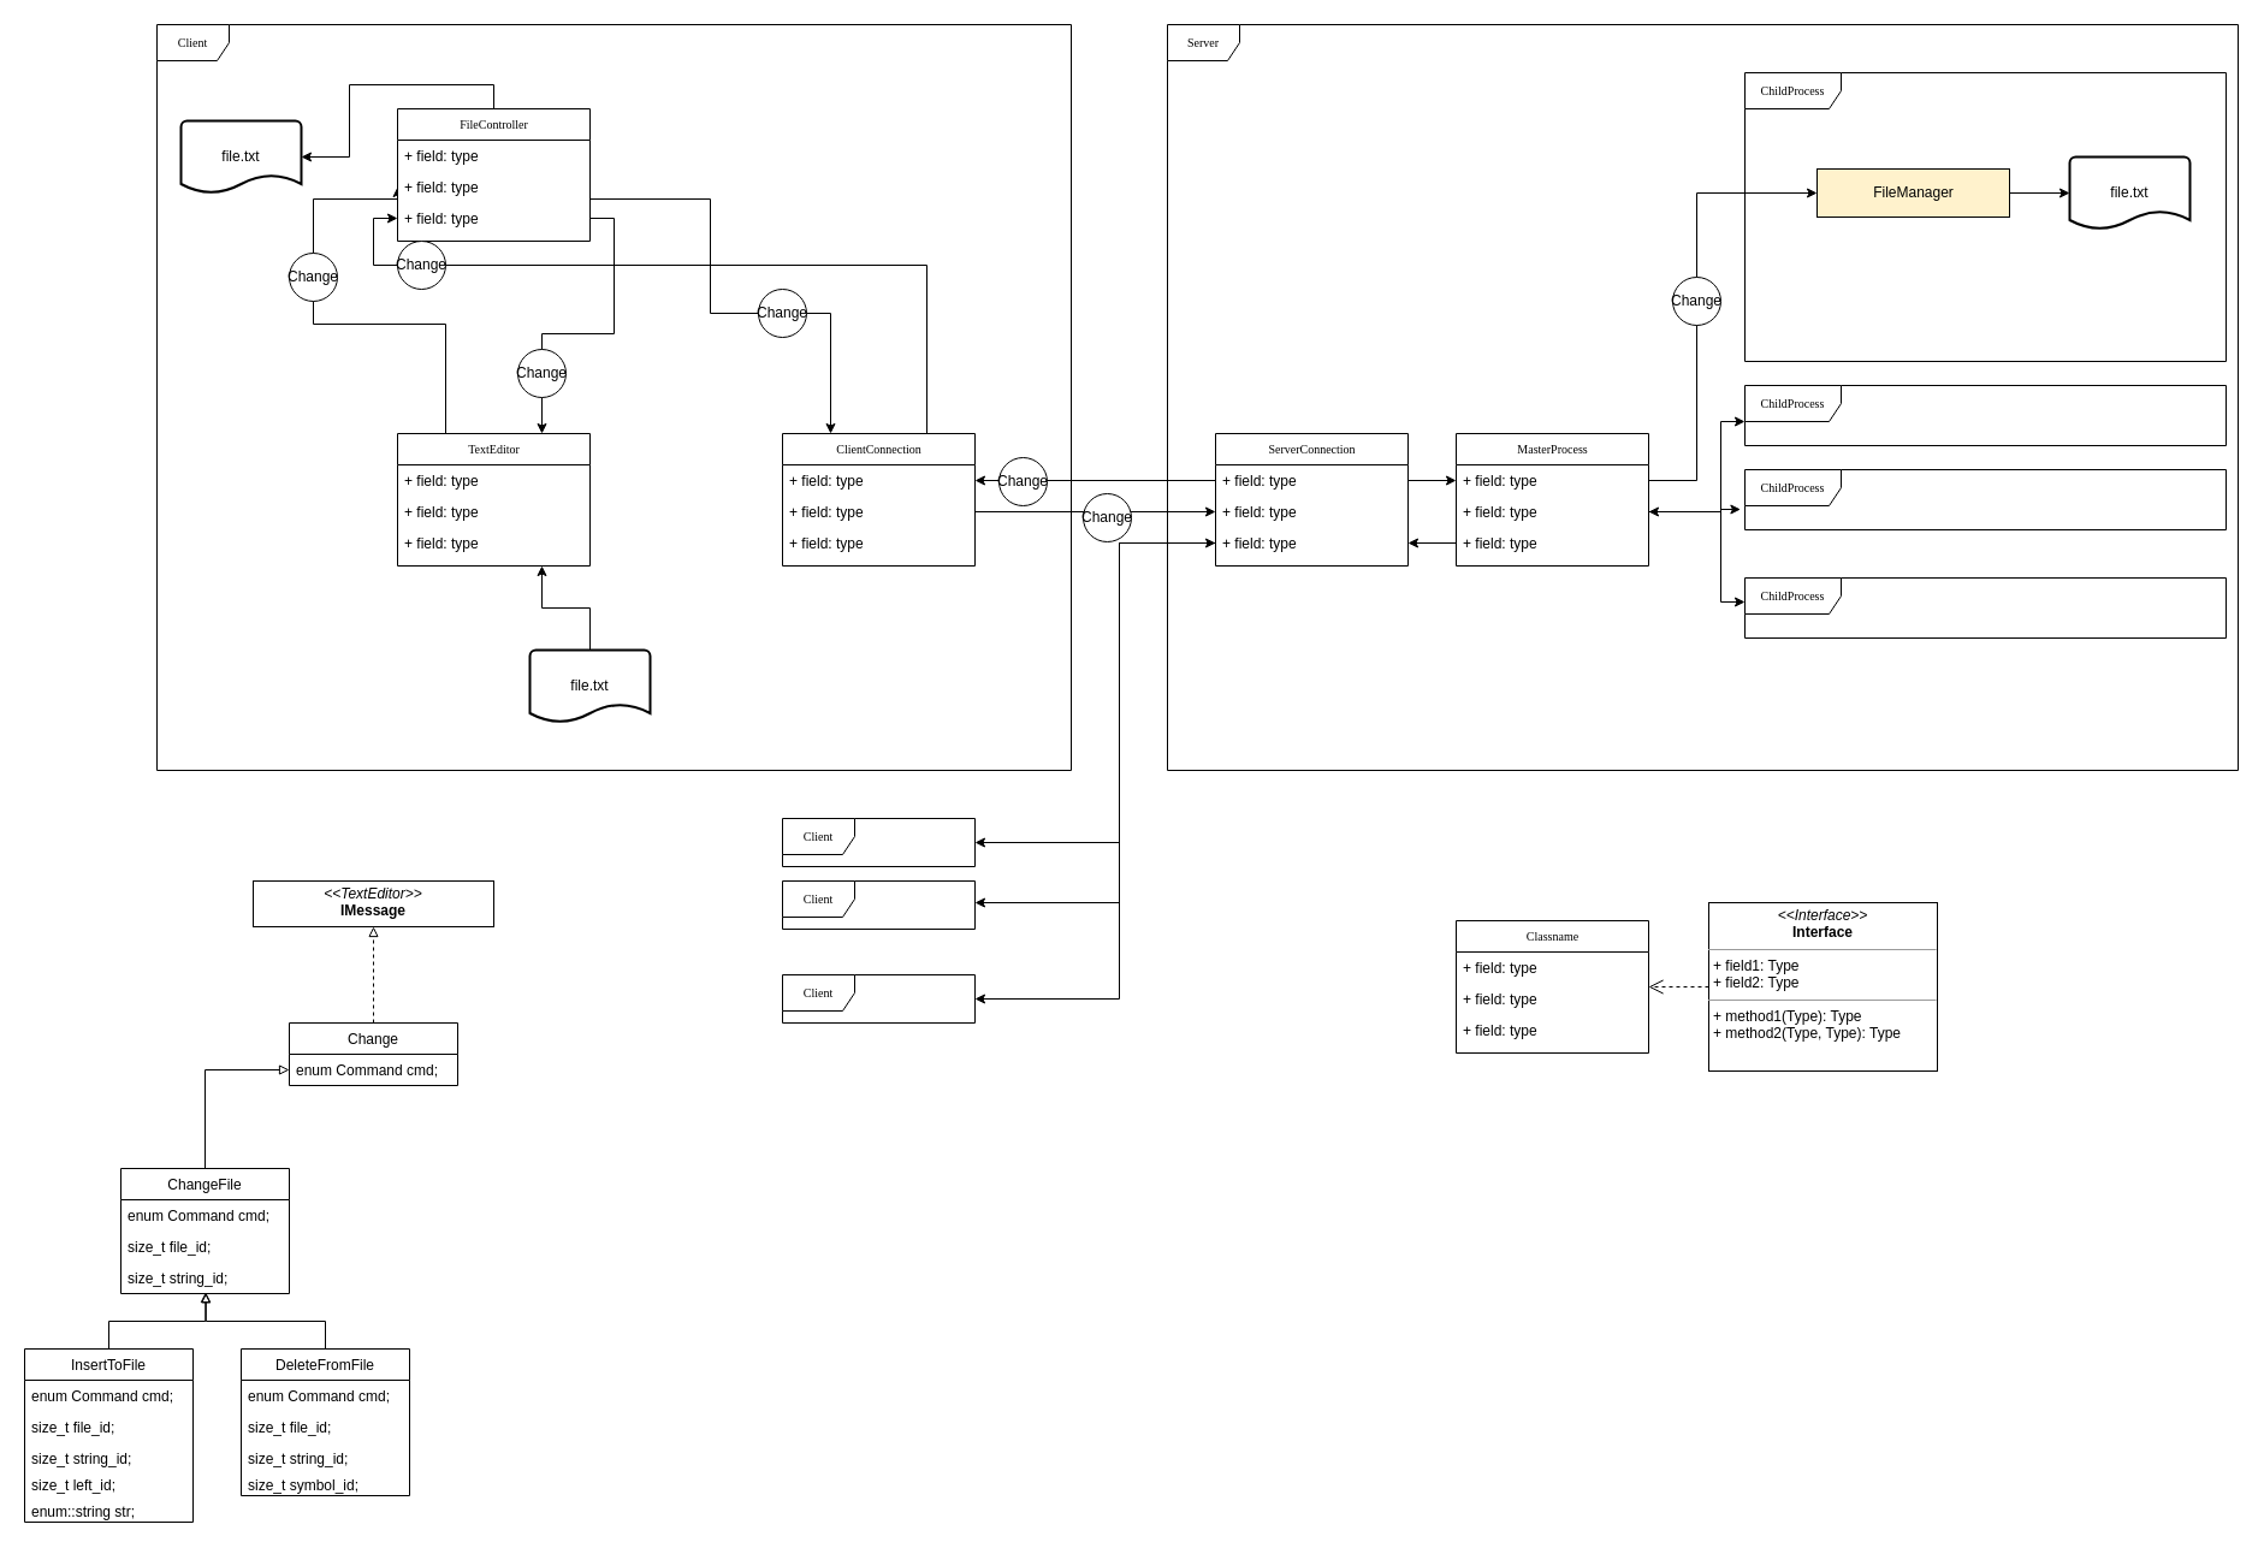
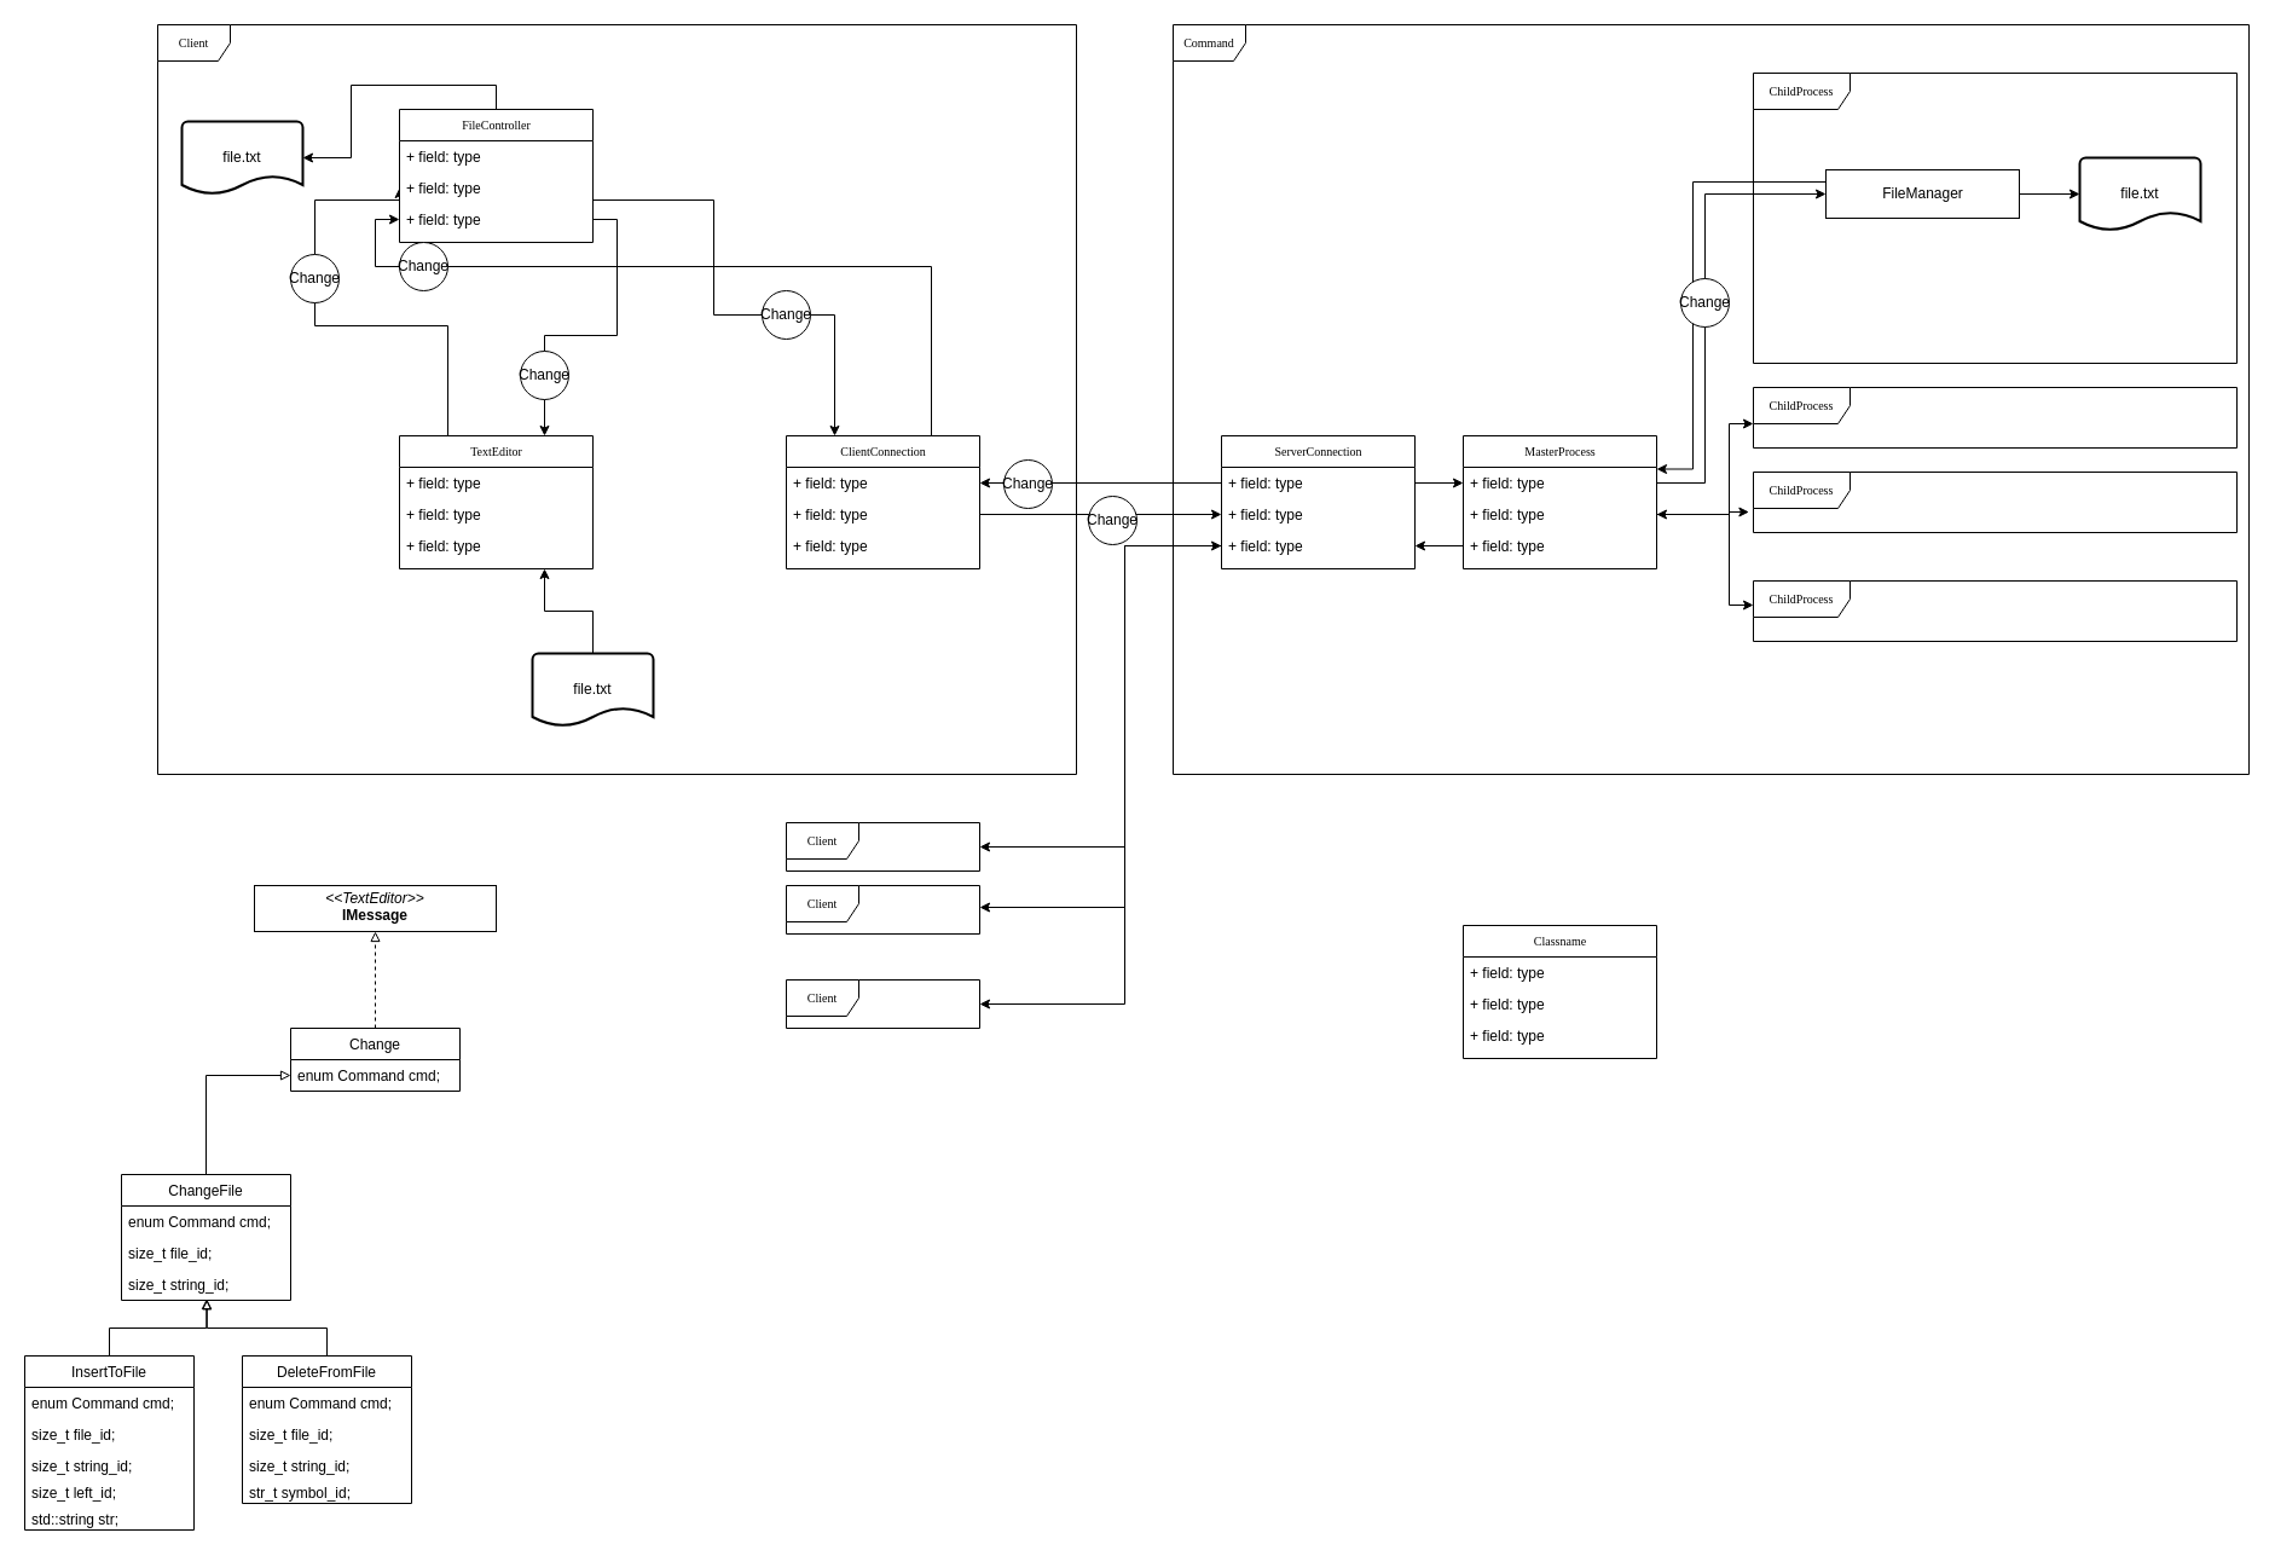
- <mxCell id="2" value="Server" style="shape=umlFrame;whiteSpace=wrap;html=1;rounded=0;shadow=0;comic=0;labelBackgroundColor=none;strokeWidth=1;fontFamily=Verdana;fontSize=10;align=center;" vertex="1" parent="1"><mxGeometry x="970" y="20" width="890" height="620" as="geometry" /></mxCell>
+ <mxCell id="2" value="Command" style="shape=umlFrame;whiteSpace=wrap;html=1;rounded=0;shadow=0;comic=0;labelBackgroundColor=none;strokeWidth=1;fontFamily=Verdana;fontSize=10;align=center;" vertex="1" parent="1"><mxGeometry x="970" y="20" width="890" height="620" as="geometry" /></mxCell>
+ <mxCell id="54" style="edgeStyle=orthogonalEdgeStyle;rounded=0;orthogonalLoop=1;jettySize=auto;html=1;exitX=0;exitY=0.25;exitDx=0;exitDy=0;entryX=1;entryY=0.25;entryDx=0;entryDy=0;startArrow=none;startFill=0;" edge="1" parent="1" source="55" target="46"><mxGeometry relative="1" as="geometry"><Array as="points"><mxPoint x="1400" y="150" /><mxPoint x="1400" y="388" /></Array></mxGeometry></mxCell>
- <mxCell id="55" value="FileManager" style="html=1;fillColor=#fff2cc;" vertex="1" parent="1"><mxGeometry x="1510" y="140" width="160" height="40" as="geometry" /></mxCell>
+ <mxCell id="55" value="FileManager" style="html=1;" vertex="1" parent="1"><mxGeometry x="1510" y="140" width="160" height="40" as="geometry" /></mxCell>
- <mxCell id="8" style="edgeStyle=orthogonalEdgeStyle;rounded=0;html=1;labelBackgroundColor=none;startFill=0;endArrow=open;endFill=0;endSize=10;fontFamily=Verdana;fontSize=10;dashed=1;" parent="1" source="9" target="4" edge="1"><mxGeometry relative="1" as="geometry" /></mxCell>
- <mxCell id="9" value="&lt;p style=&quot;margin:0px;margin-top:4px;text-align:center;&quot;&gt;&lt;i&gt;&amp;lt;&amp;lt;Interface&amp;gt;&amp;gt;&lt;/i&gt;&lt;br/&gt;&lt;b&gt;Interface&lt;/b&gt;&lt;/p&gt;&lt;hr size=&quot;1&quot;/&gt;&lt;p style=&quot;margin:0px;margin-left:4px;&quot;&gt;+ field1: Type&lt;br/&gt;+ field2: Type&lt;/p&gt;&lt;hr size=&quot;1&quot;/&gt;&lt;p style=&quot;margin:0px;margin-left:4px;&quot;&gt;+ method1(Type): Type&lt;br/&gt;+ method2(Type, Type): Type&lt;/p&gt;" style="verticalAlign=top;align=left;overflow=fill;fontSize=12;fontFamily=Helvetica;html=1;rounded=0;shadow=0;comic=0;labelBackgroundColor=none;strokeWidth=1" parent="1" vertex="1"><mxGeometry x="1420" y="750" width="190" height="140" as="geometry" /></mxCell>
- <mxCell id="89" value="size_t symbol_id;" style="text;strokeColor=none;fillColor=none;align=left;verticalAlign=top;spacingLeft=4;spacingRight=4;overflow=hidden;rotatable=0;points=[[0,0.5],[1,0.5]];portConstraint=eastwest;" vertex="1" parent="85"><mxGeometry y="100" width="140" height="22" as="geometry" /></mxCell>
+ <mxCell id="89" value="str_t symbol_id;" style="text;strokeColor=none;fillColor=none;align=left;verticalAlign=top;spacingLeft=4;spacingRight=4;overflow=hidden;rotatable=0;points=[[0,0.5],[1,0.5]];portConstraint=eastwest;" vertex="1" parent="85"><mxGeometry y="100" width="140" height="22" as="geometry" /></mxCell>
- <mxCell id="83" value="enum::string str;" style="text;strokeColor=none;fillColor=none;align=left;verticalAlign=top;spacingLeft=4;spacingRight=4;overflow=hidden;rotatable=0;points=[[0,0.5],[1,0.5]];portConstraint=eastwest;" vertex="1" parent="78"><mxGeometry y="122" width="140" height="22" as="geometry" /></mxCell>
+ <mxCell id="83" value="std::string str;" style="text;strokeColor=none;fillColor=none;align=left;verticalAlign=top;spacingLeft=4;spacingRight=4;overflow=hidden;rotatable=0;points=[[0,0.5],[1,0.5]];portConstraint=eastwest;" vertex="1" parent="78"><mxGeometry y="122" width="140" height="22" as="geometry" /></mxCell>
